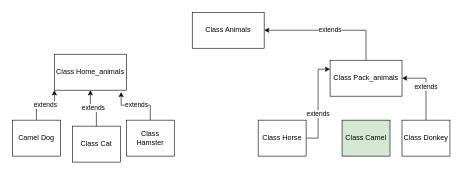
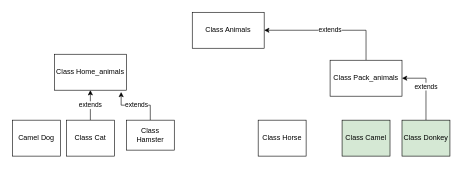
- <mxCell id="12" style="edgeStyle=orthogonalEdgeStyle;rounded=0;orthogonalLoop=1;jettySize=auto;html=1;entryX=0;entryY=0.25;entryDx=0;entryDy=0;" edge="1" parent="1" source="14" target="5"><mxGeometry relative="1" as="geometry" /></mxCell>
- <mxCell id="13" value="extends" style="edgeLabel;html=1;align=center;verticalAlign=middle;resizable=0;points=[];" vertex="1" connectable="0" parent="12"><mxGeometry x="-0.213" y="1" relative="1" as="geometry"><mxPoint as="offset" /></mxGeometry></mxCell>
- <mxCell id="8" value="extends" style="edgeStyle=orthogonalEdgeStyle;rounded=0;orthogonalLoop=1;jettySize=auto;html=1;exitX=0.5;exitY=0;exitDx=0;exitDy=0;entryX=0;entryY=1;entryDx=0;entryDy=0;" edge="1" parent="1" source="9" target="3"><mxGeometry relative="1" as="geometry" /></mxCell>
- <mxCell id="11" value="Class Hamster" style="rounded=0;whiteSpace=wrap;html=1;" vertex="1" parent="1"><mxGeometry x="210" y="200" width="80" height="60" as="geometry" /></mxCell>
+ <mxCell id="11" value="Class Hamster" style="rounded=0;whiteSpace=wrap;html=1;" vertex="1" parent="1"><mxGeometry x="210" y="200" width="80" height="50" as="geometry" /></mxCell>
- <mxCell id="18" value="Class Donkey" style="rounded=0;whiteSpace=wrap;html=1;" vertex="1" parent="1"><mxGeometry x="670" y="200" width="80" height="60" as="geometry" /></mxCell>
+ <mxCell id="18" value="Class Donkey" style="rounded=0;whiteSpace=wrap;html=1;fillColor=#d5e8d4;" vertex="1" parent="1"><mxGeometry x="670" y="200" width="80" height="60" as="geometry" /></mxCell>
- <mxCell id="7" value="Class Cat" style="rounded=0;whiteSpace=wrap;html=1;" vertex="1" parent="1"><mxGeometry x="120" y="210" width="80" height="60" as="geometry" /></mxCell>
+ <mxCell id="7" value="Class Cat" style="rounded=0;whiteSpace=wrap;html=1;" vertex="1" parent="1"><mxGeometry x="110" y="200" width="80" height="60" as="geometry" /></mxCell>
